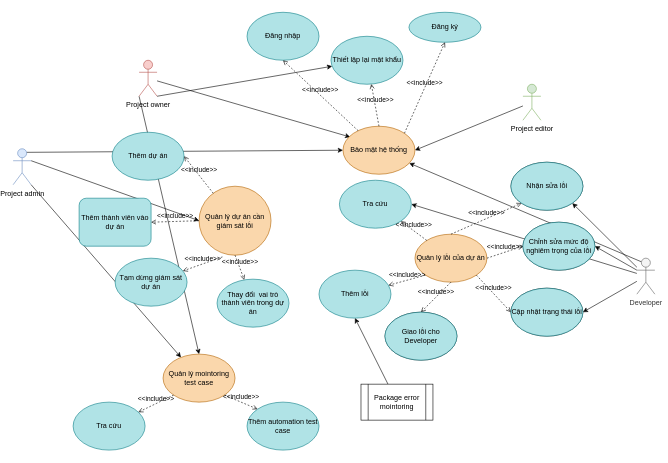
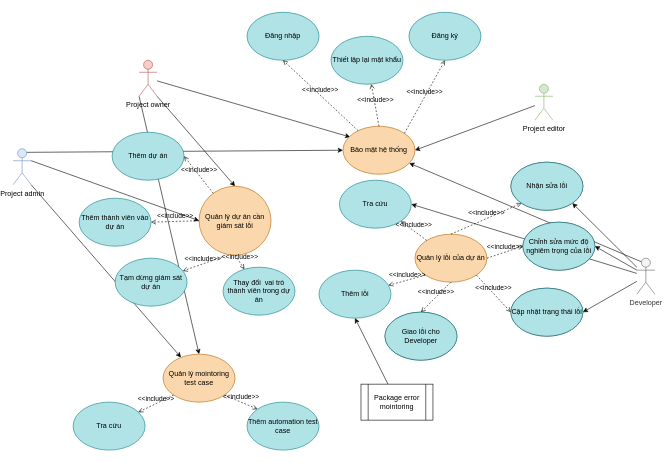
- <mxCell id="19" value="Đăng ký" style="ellipse;whiteSpace=wrap;html=1;fillColor=#b0e3e6;strokeColor=#0e8088;" vertex="1" parent="1"><mxGeometry x="680" y="20" width="120" height="50" as="geometry" /></mxCell>
+ <mxCell id="19" value="Đăng ký" style="ellipse;whiteSpace=wrap;html=1;fillColor=#b0e3e6;strokeColor=#0e8088;" vertex="1" parent="1"><mxGeometry x="680" y="20" width="120" height="80" as="geometry" /></mxCell>
- <mxCell id="3" style="edgeStyle=none;rounded=0;orthogonalLoop=1;jettySize=auto;html=1;exitX=1;exitY=1;exitDx=0;exitDy=0;exitPerimeter=0;" edge="1" parent="1" source="5" target="20"><mxGeometry relative="1" as="geometry" /></mxCell>
+ <mxCell id="3" style="edgeStyle=none;rounded=0;orthogonalLoop=1;jettySize=auto;html=1;exitX=1;exitY=1;exitDx=0;exitDy=0;exitPerimeter=0;entryX=0.5;entryY=0;entryDx=0;entryDy=0;" edge="1" parent="1" source="5" target="21"><mxGeometry relative="1" as="geometry" /></mxCell>
- <mxCell id="7" value="Project editor" style="shape=umlActor;verticalLabelPosition=bottom;verticalAlign=top;html=1;outlineConnect=0;fillColor=#d5e8d4;strokeColor=#82b366;" vertex="1" parent="1"><mxGeometry x="870" y="140" width="30" height="60" as="geometry" /></mxCell>
+ <mxCell id="7" value="Project editor" style="shape=umlActor;verticalLabelPosition=bottom;verticalAlign=top;html=1;outlineConnect=0;fillColor=#d5e8d4;strokeColor=#82b366;" vertex="1" parent="1"><mxGeometry x="890" y="140" width="30" height="60" as="geometry" /></mxCell>
- <mxCell id="23" value="Thêm thành viên vào dự án" style="whiteSpace=wrap;html=1;fillColor=#b0e3e6;strokeColor=#0e8088;rounded=1;" vertex="1" parent="1"><mxGeometry x="130" y="330" width="120" height="80" as="geometry" /></mxCell>
+ <mxCell id="23" value="Thêm thành viên vào dự án" style="ellipse;whiteSpace=wrap;html=1;fillColor=#b0e3e6;strokeColor=#0e8088;" vertex="1" parent="1"><mxGeometry x="130" y="330" width="120" height="80" as="geometry" /></mxCell>
- <mxCell id="56" value="Thay đổi&amp;nbsp; vai trò thành viên trong dự án" style="ellipse;whiteSpace=wrap;html=1;fillColor=#b0e3e6;strokeColor=#0e8088;" vertex="1" parent="1"><mxGeometry x="360" y="465" width="120" height="80" as="geometry" /></mxCell>
+ <mxCell id="56" value="Thay đổi&amp;nbsp; vai trò thành viên trong dự án" style="ellipse;whiteSpace=wrap;html=1;fillColor=#b0e3e6;strokeColor=#0e8088;" vertex="1" parent="1"><mxGeometry x="370" y="445" width="120" height="80" as="geometry" /></mxCell>
